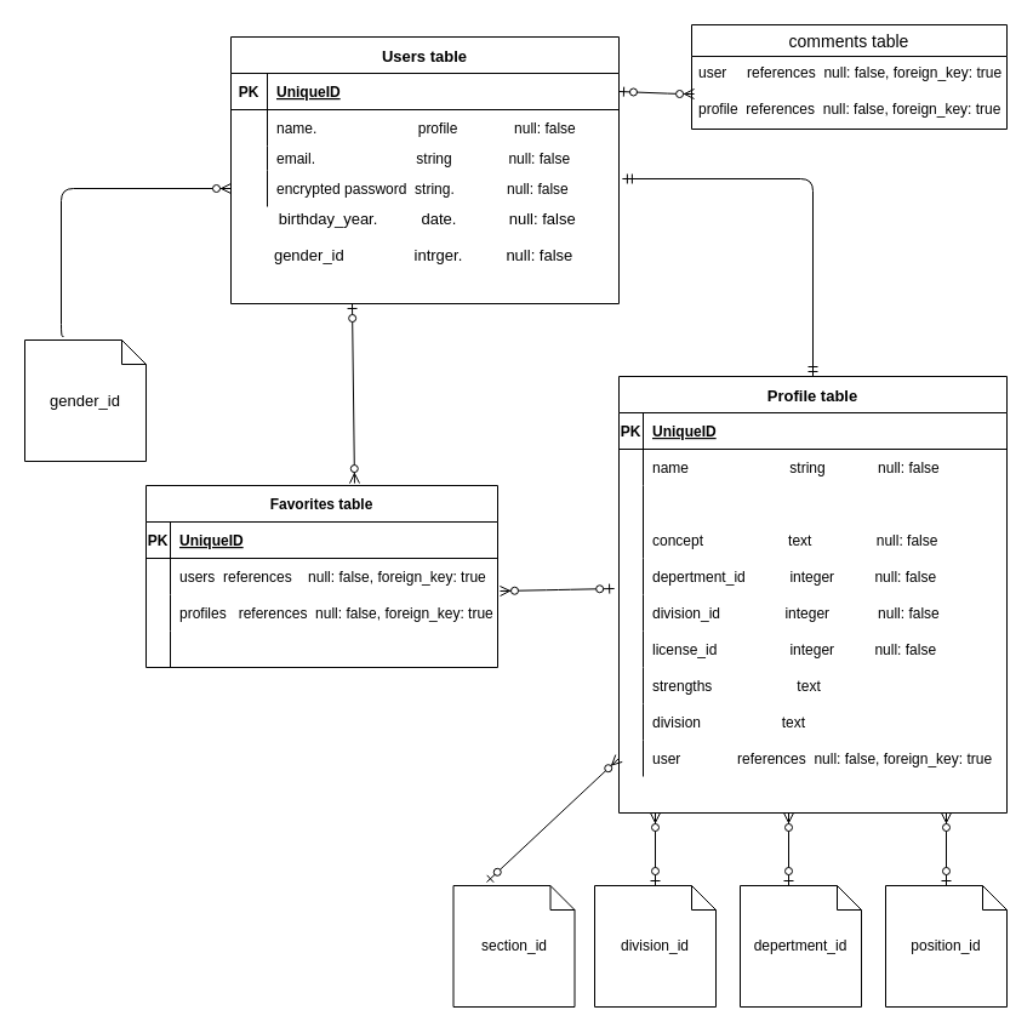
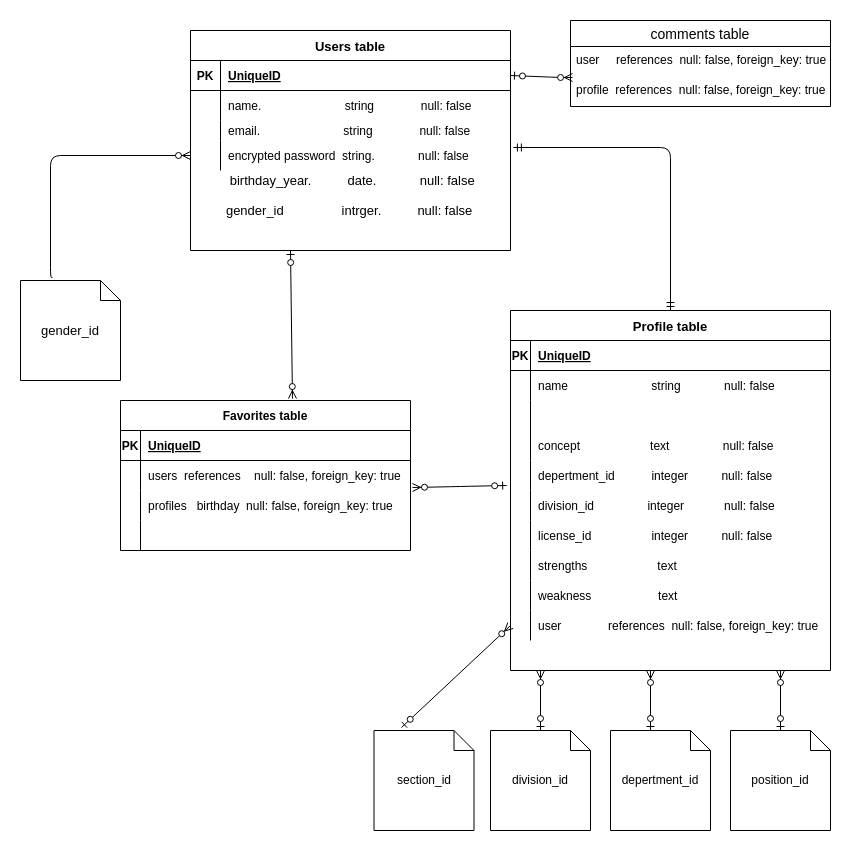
- <mxCell id="8" value="name.                         profile              null: false" style="shape=partialRectangle;connectable=0;fillColor=none;top=0;left=0;bottom=0;right=0;align=left;spacingLeft=6;overflow=hidden;" parent="6" vertex="1"><mxGeometry x="30" width="290" height="30" as="geometry" /></mxCell>
+ <mxCell id="8" value="name.                         string              null: false" style="shape=partialRectangle;connectable=0;fillColor=none;top=0;left=0;bottom=0;right=0;align=left;spacingLeft=6;overflow=hidden;" parent="6" vertex="1"><mxGeometry x="30" width="290" height="30" as="geometry" /></mxCell>
- <mxCell id="59" value="profiles   references  null: false, foreign_key: true" style="shape=partialRectangle;connectable=0;fillColor=none;top=0;left=0;bottom=0;right=0;align=left;spacingLeft=6;overflow=hidden;" parent="57" vertex="1"><mxGeometry x="20" width="270" height="30" as="geometry" /></mxCell>
+ <mxCell id="59" value="profiles   birthday  null: false, foreign_key: true" style="shape=partialRectangle;connectable=0;fillColor=none;top=0;left=0;bottom=0;right=0;align=left;spacingLeft=6;overflow=hidden;" parent="57" vertex="1"><mxGeometry x="20" width="270" height="30" as="geometry" /></mxCell>
- <mxCell id="45" value="division                    text" style="shape=partialRectangle;connectable=0;fillColor=none;top=0;left=0;bottom=0;right=0;align=left;spacingLeft=6;overflow=hidden;" parent="43" vertex="1"><mxGeometry x="20" width="300" height="30" as="geometry" /></mxCell>
+ <mxCell id="45" value="weakness                    text" style="shape=partialRectangle;connectable=0;fillColor=none;top=0;left=0;bottom=0;right=0;align=left;spacingLeft=6;overflow=hidden;" parent="43" vertex="1"><mxGeometry x="20" width="300" height="30" as="geometry" /></mxCell>
